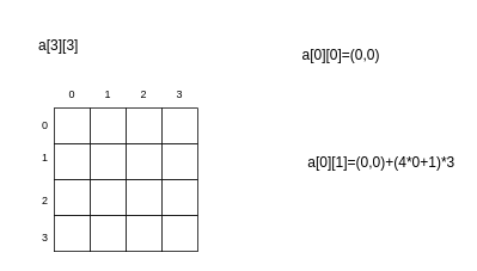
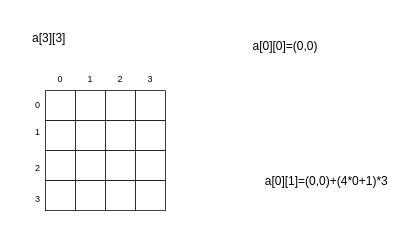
- <mxCell id="28" value="a[0][1]=(0,0)+(4*0+1)*3" style="text;html=1;strokeColor=none;fillColor=none;align=center;verticalAlign=middle;whiteSpace=wrap;rounded=0;fontSize=16;" vertex="1" parent="1"><mxGeometry x="340" y="165" width="170" height="30" as="geometry" /></mxCell>
+ <mxCell id="28" value="a[0][1]=(0,0)+(4*0+1)*3" style="text;html=1;strokeColor=none;fillColor=none;align=center;verticalAlign=middle;whiteSpace=wrap;rounded=0;fontSize=16;" vertex="1" parent="1"><mxGeometry x="350" y="225" width="170" height="30" as="geometry" /></mxCell>
